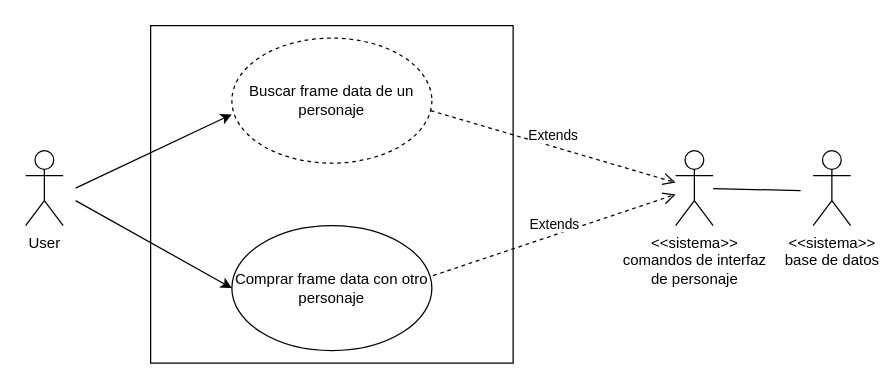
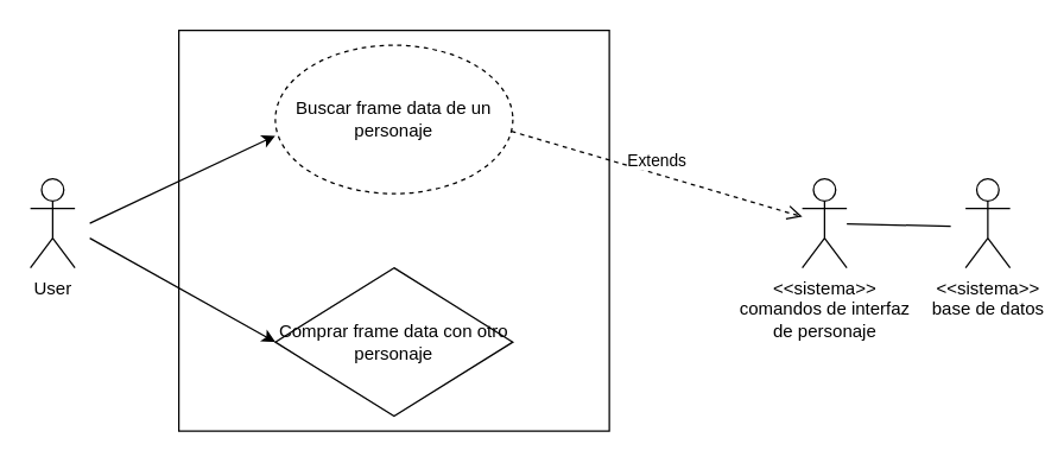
- <mxCell id="10" value="&lt;div&gt;Extends&lt;/div&gt;" style="html=1;verticalAlign=bottom;endArrow=open;dashed=1;endSize=8;exitX=1.006;exitY=0.4;exitDx=0;exitDy=0;exitPerimeter=0;" edge="1" parent="1" source="4" target="9"><mxGeometry relative="1" as="geometry"><mxPoint x="470" y="430" as="sourcePoint" /><mxPoint x="390" y="430" as="targetPoint" /></mxGeometry></mxCell>
- <mxCell id="4" value="Comprar frame data con otro personaje" style="ellipse;whiteSpace=wrap;html=1;" vertex="1" parent="1"><mxGeometry x="185" y="180" width="160" height="100" as="geometry" /></mxCell>
+ <mxCell id="4" value="Comprar frame data con otro personaje" style="rhombus;whiteSpace=wrap;html=1;" vertex="1" parent="1"><mxGeometry x="185" y="180" width="160" height="100" as="geometry" /></mxCell>
